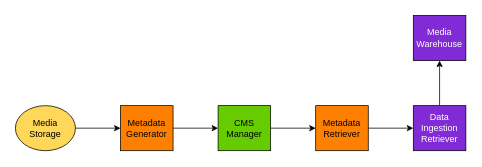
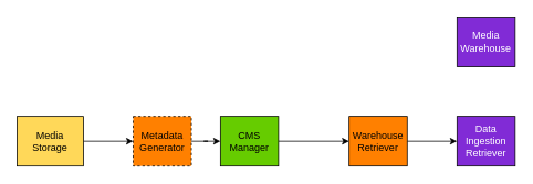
- <mxCell id="8" value="" style="edgeStyle=orthogonalEdgeStyle;rounded=0;orthogonalLoop=1;jettySize=auto;html=1;" edge="1" parent="1" source="9" target="12"><mxGeometry relative="1" as="geometry" /></mxCell>
- <mxCell id="3" value="Media Storage" style="ellipse;whiteSpace=wrap;html=1;fillColor=#FFD859;" parent="1" vertex="1"><mxGeometry x="20" y="140" width="80" height="60" as="geometry" /></mxCell>
+ <mxCell id="3" value="Media Storage" style="rounded=0;whiteSpace=wrap;html=1;fillColor=#FFD859;" parent="1" vertex="1"><mxGeometry x="20" y="140" width="80" height="60" as="geometry" /></mxCell>
- <mxCell id="5" value="Metadata Generator" style="rounded=0;whiteSpace=wrap;html=1;fillColor=#FF8000;" parent="1" vertex="1"><mxGeometry x="160" y="140" width="70" height="60" as="geometry" /></mxCell>
+ <mxCell id="5" value="Metadata Generator" style="rounded=0;whiteSpace=wrap;html=1;fillColor=#FF8000;dashed=1;" parent="1" vertex="1"><mxGeometry x="160" y="140" width="70" height="60" as="geometry" /></mxCell>
- <mxCell id="7" value="CMS Manager" style="rounded=0;whiteSpace=wrap;html=1;fillColor=#66CC00;movable=0;resizable=0;rotatable=0;deletable=0;editable=0;locked=1;connectable=0;" parent="1" vertex="1"><mxGeometry x="290" y="140" width="70" height="60" as="geometry" /></mxCell>
+ <mxCell id="7" value="CMS Manager" style="rounded=0;whiteSpace=wrap;html=1;fillColor=#66CC00;movable=0;resizable=0;rotatable=0;deletable=0;editable=0;locked=1;connectable=0;" parent="1" vertex="1"><mxGeometry x="265" y="140" width="70" height="60" as="geometry" /></mxCell>
- <mxCell id="11" value="Metadata Retriever" style="rounded=0;whiteSpace=wrap;html=1;fillColor=#FF8000;" vertex="1" parent="1"><mxGeometry x="420" y="140" width="70" height="60" as="geometry" /></mxCell>
+ <mxCell id="11" value="Warehouse Retriever" style="rounded=0;whiteSpace=wrap;html=1;fillColor=#FF8000;" vertex="1" parent="1"><mxGeometry x="420" y="140" width="70" height="60" as="geometry" /></mxCell>
